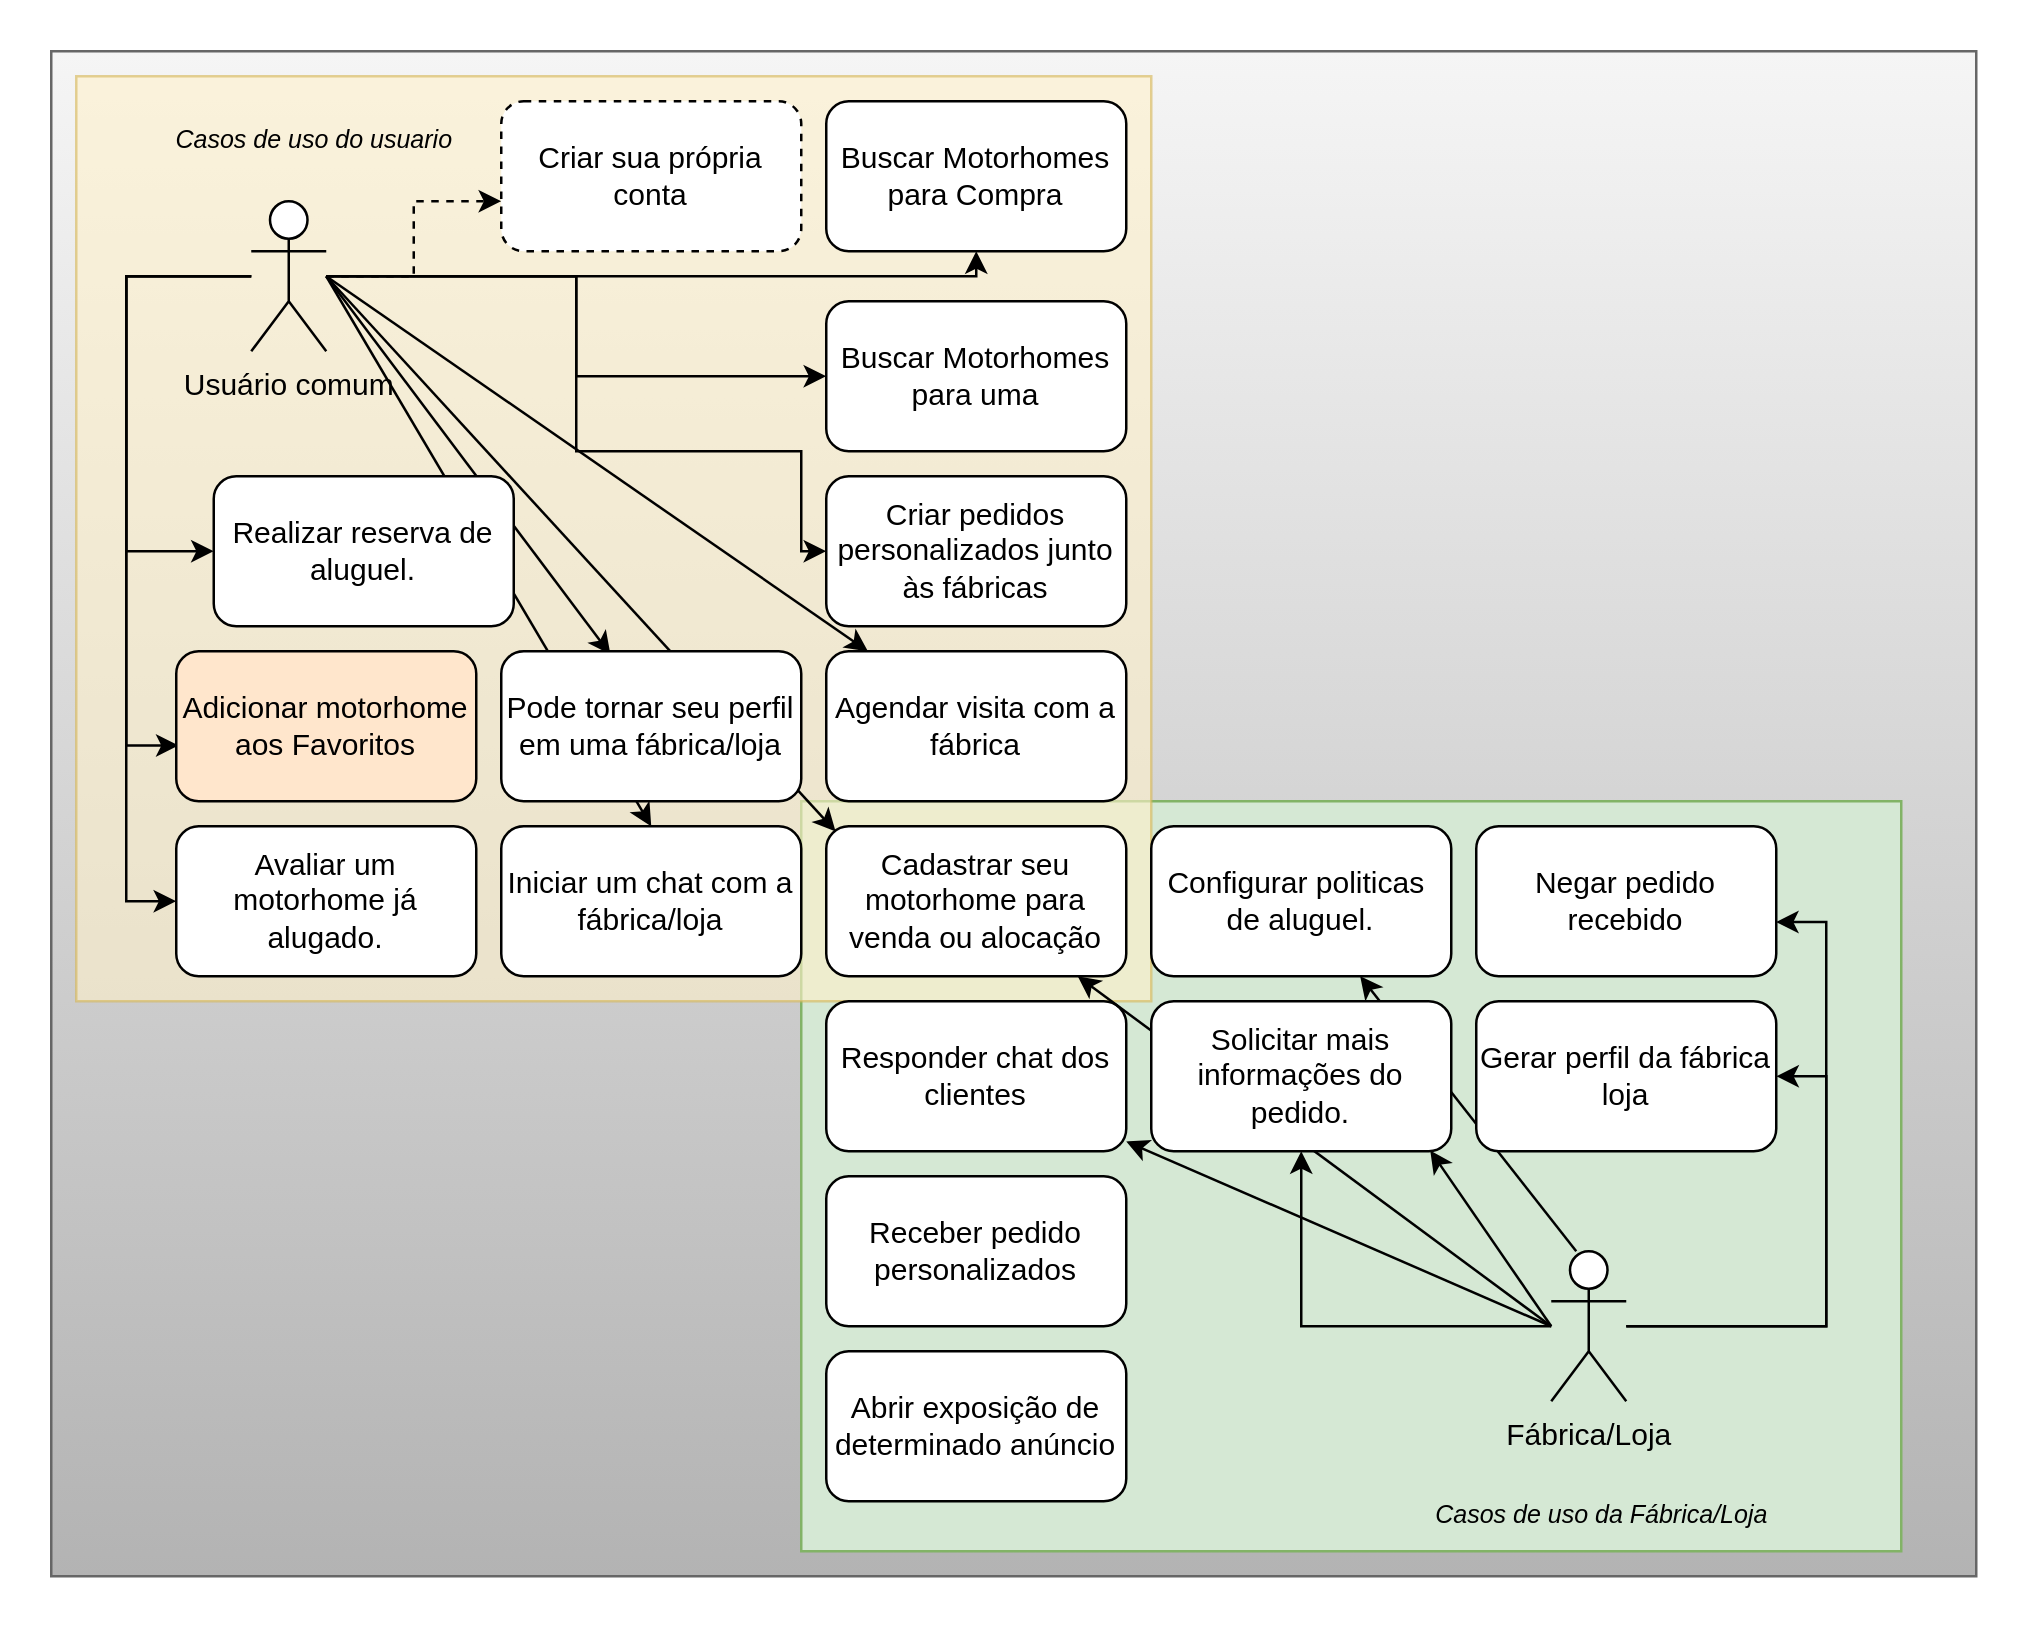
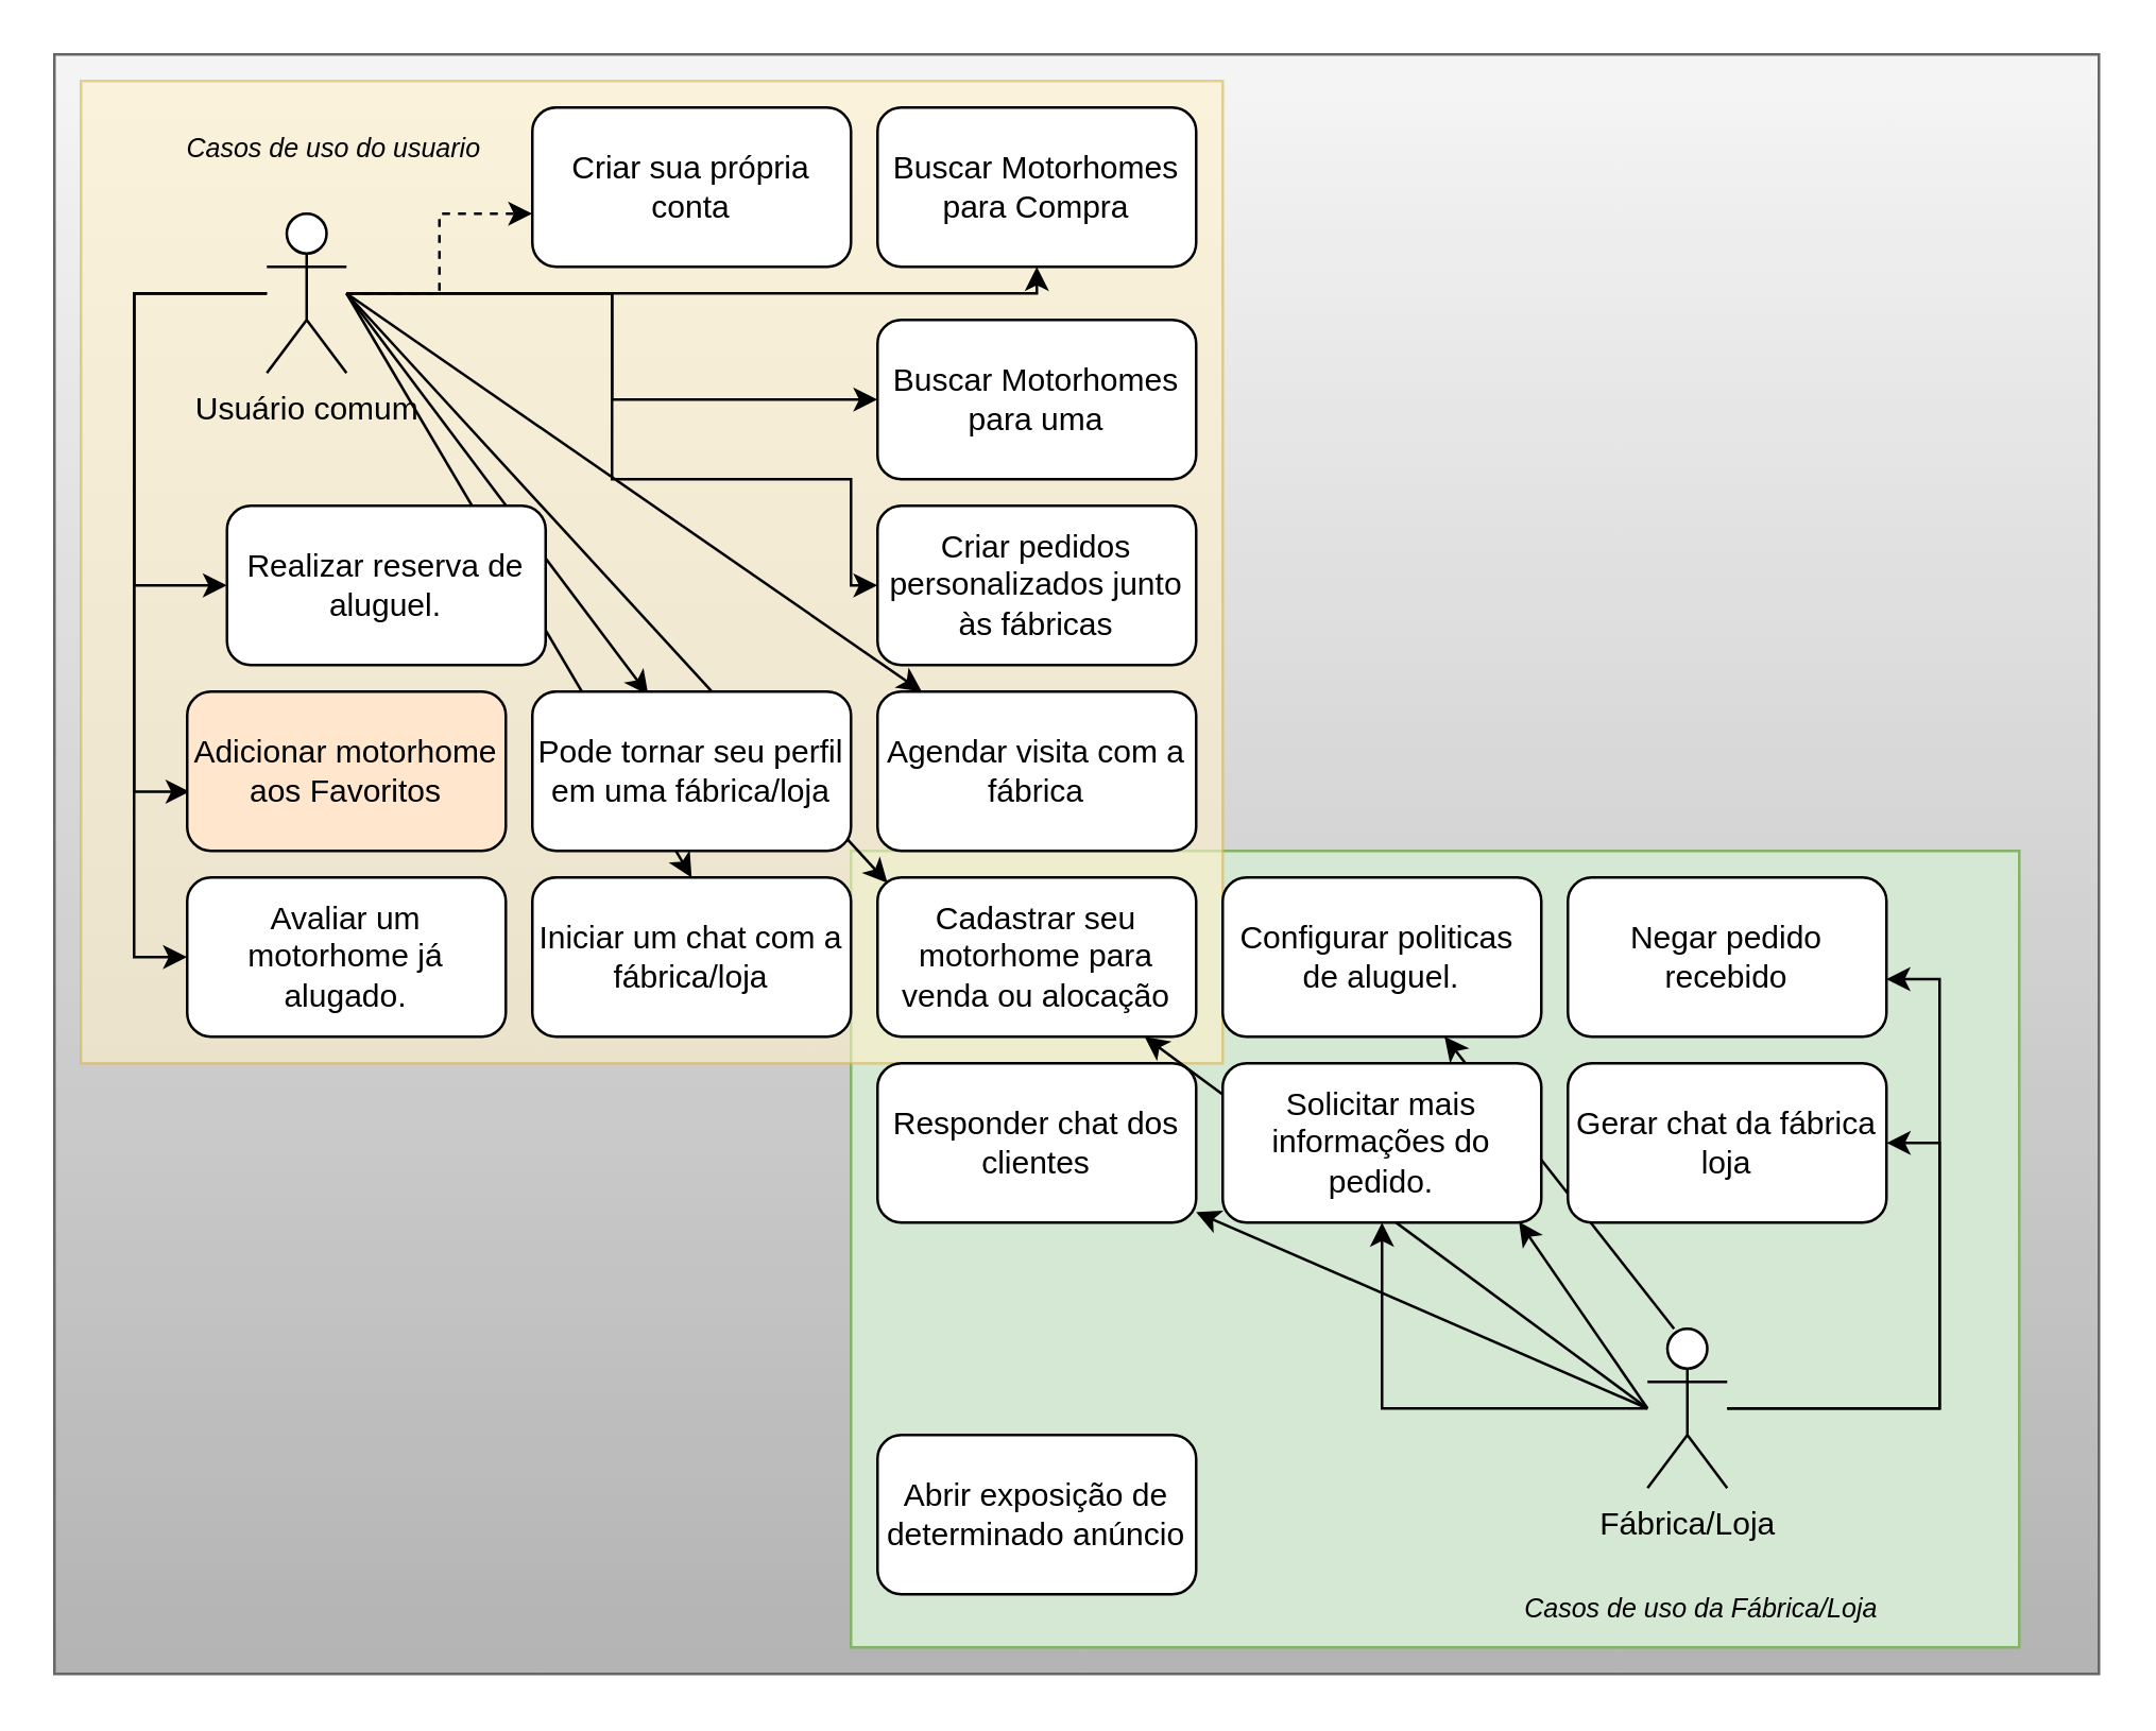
- <mxCell id="29" value="Criar sua própria conta" style="rounded=1;whiteSpace=wrap;html=1;dashed=1;" vertex="1" parent="1"><mxGeometry x="200" y="40" width="120" height="60" as="geometry" /></mxCell>
+ <mxCell id="29" value="Criar sua própria conta" style="rounded=1;whiteSpace=wrap;html=1;" vertex="1" parent="1"><mxGeometry x="200" y="40" width="120" height="60" as="geometry" /></mxCell>
- <mxCell id="36" value="Gerar perfil da fábrica loja" style="rounded=1;whiteSpace=wrap;html=1;" vertex="1" parent="1"><mxGeometry x="590" y="400" width="120" height="60" as="geometry" /></mxCell>
+ <mxCell id="36" value="Gerar chat da fábrica loja" style="rounded=1;whiteSpace=wrap;html=1;" vertex="1" parent="1"><mxGeometry x="590" y="400" width="120" height="60" as="geometry" /></mxCell>
- <mxCell id="23" value="Receber pedido personalizados" style="rounded=1;whiteSpace=wrap;html=1;" vertex="1" parent="1"><mxGeometry x="330" y="470" width="120" height="60" as="geometry" /></mxCell>
